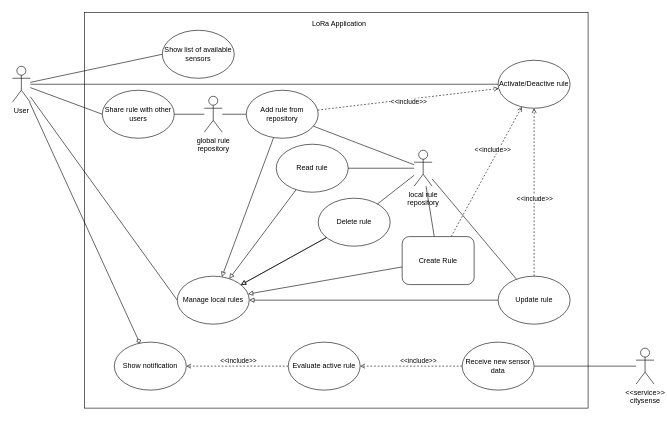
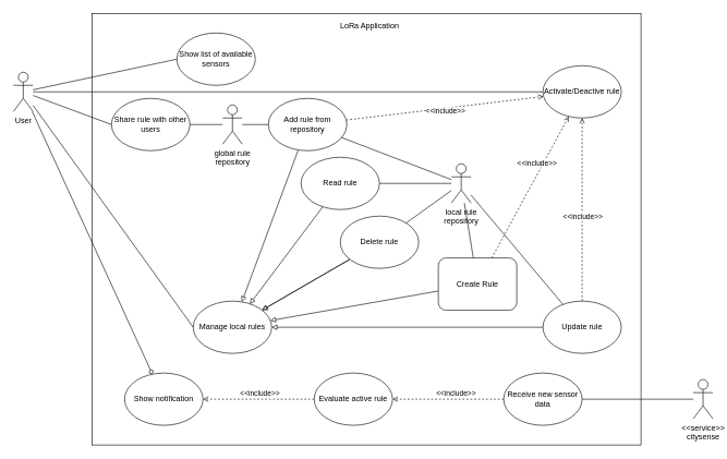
- <mxCell id="41" value="Delete rule" style="ellipse;whiteSpace=wrap;html=1;" vertex="1" parent="1"><mxGeometry x="530" y="330" width="120" height="80" as="geometry" /></mxCell>
+ <mxCell id="41" value="Delete rule" style="ellipse;whiteSpace=wrap;html=1;" vertex="1" parent="1"><mxGeometry x="520" y="330" width="120" height="80" as="geometry" /></mxCell>
